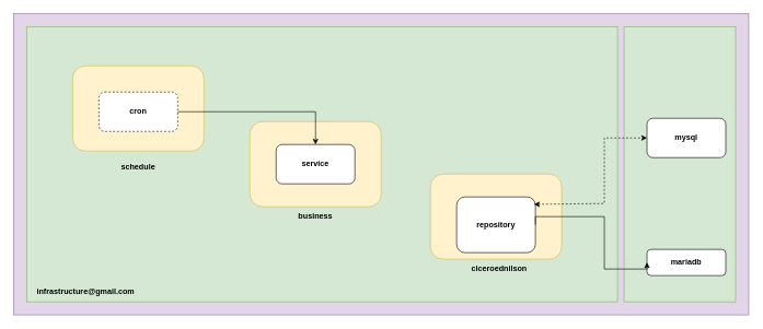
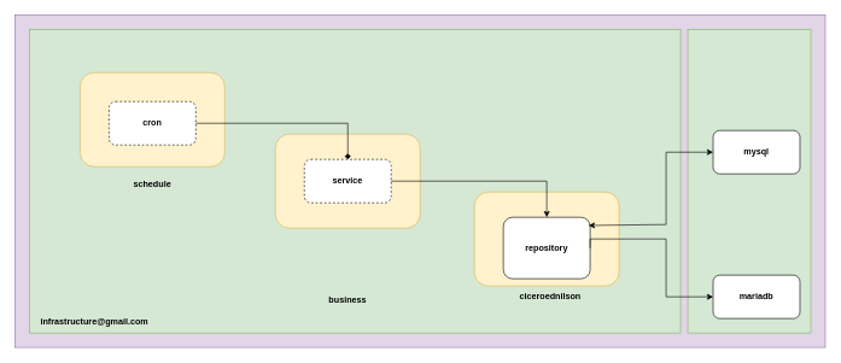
- <mxCell id="10" value="" style="endArrow=classic;html=1;rounded=0;exitX=1;exitY=0.5;exitDx=0;exitDy=0;entryX=0.5;entryY=0;entryDx=0;entryDy=0;" edge="1" parent="1" source="7" target="8"><mxGeometry width="50" height="50" relative="1" as="geometry"><mxPoint x="360" y="170" as="sourcePoint" /><mxPoint x="410" y="120" as="targetPoint" /><Array as="points"><mxPoint x="480" y="170" /></Array></mxGeometry></mxCell>
+ <mxCell id="10" value="" style="endArrow=diamond;html=1;rounded=0;exitX=1;exitY=0.5;exitDx=0;exitDy=0;entryX=0.5;entryY=0;entryDx=0;entryDy=0;" edge="1" parent="1" source="7" target="8"><mxGeometry width="50" height="50" relative="1" as="geometry"><mxPoint x="360" y="170" as="sourcePoint" /><mxPoint x="410" y="120" as="targetPoint" /><Array as="points"><mxPoint x="480" y="170" /></Array></mxGeometry></mxCell>
- <mxCell id="8" value="service" style="rounded=1;whiteSpace=wrap;html=1;strokeColor=default;align=center;verticalAlign=middle;fontFamily=Helvetica;fontSize=12;fontColor=default;fillColor=default;fontStyle=1" vertex="1" parent="1"><mxGeometry x="420" y="220" width="120" height="60" as="geometry" /></mxCell>
+ <mxCell id="8" value="service" style="rounded=1;whiteSpace=wrap;html=1;strokeColor=default;align=center;verticalAlign=middle;fontFamily=Helvetica;fontSize=12;fontColor=default;fillColor=default;fontStyle=1;dashed=1;" vertex="1" parent="1"><mxGeometry x="420" y="220" width="120" height="60" as="geometry" /></mxCell>
- <mxCell id="18" value="" style="endArrow=classic;startArrow=classic;html=1;rounded=0;exitX=0.983;exitY=0.133;exitDx=0;exitDy=0;exitPerimeter=0;entryX=0;entryY=0.5;entryDx=0;entryDy=0;dashed=1;" edge="1" parent="1" source="9" target="16"><mxGeometry width="50" height="50" relative="1" as="geometry"><mxPoint x="855" y="345" as="sourcePoint" /><mxPoint x="985" y="103.95" as="targetPoint" /><Array as="points"><mxPoint x="920" y="310" /><mxPoint x="920" y="210" /></Array></mxGeometry></mxCell>
+ <mxCell id="18" value="" style="endArrow=classic;startArrow=classic;html=1;rounded=0;exitX=0.983;exitY=0.133;exitDx=0;exitDy=0;exitPerimeter=0;entryX=0;entryY=0.5;entryDx=0;entryDy=0;" edge="1" parent="1" source="9" target="16"><mxGeometry width="50" height="50" relative="1" as="geometry"><mxPoint x="855" y="345" as="sourcePoint" /><mxPoint x="985" y="103.95" as="targetPoint" /><Array as="points"><mxPoint x="920" y="310" /><mxPoint x="920" y="210" /></Array></mxGeometry></mxCell>
+ <mxCell id="11" value="" style="endArrow=classic;html=1;rounded=0;entryX=0.5;entryY=0;entryDx=0;entryDy=0;exitX=1;exitY=0.5;exitDx=0;exitDy=0;" edge="1" parent="1" source="8" target="9"><mxGeometry width="50" height="50" relative="1" as="geometry"><mxPoint x="460" y="370" as="sourcePoint" /><mxPoint x="510" y="320" as="targetPoint" /><Array as="points"><mxPoint x="755" y="250" /></Array></mxGeometry></mxCell>
- <mxCell id="13" value="business" style="text;html=1;align=center;verticalAlign=middle;whiteSpace=wrap;rounded=0;fontStyle=1;fontFamily=Helvetica;fontSize=12;fontColor=default;" vertex="1" parent="1"><mxGeometry x="450" y="315" width="60" height="30" as="geometry" /></mxCell>
+ <mxCell id="13" value="business" style="text;html=1;align=center;verticalAlign=middle;whiteSpace=wrap;rounded=0;fontStyle=1;fontFamily=Helvetica;fontSize=12;fontColor=default;" vertex="1" parent="1"><mxGeometry x="450" y="400" width="60" height="30" as="geometry" /></mxCell>
- <mxCell id="17" value="mariadb" style="rounded=1;whiteSpace=wrap;html=1;strokeColor=default;align=center;verticalAlign=middle;fontFamily=Helvetica;fontSize=12;fontColor=default;fillColor=default;fontStyle=1" vertex="1" parent="1"><mxGeometry x="985" y="380" width="120" height="40" as="geometry" /></mxCell>
+ <mxCell id="17" value="mariadb" style="rounded=1;whiteSpace=wrap;html=1;strokeColor=default;align=center;verticalAlign=middle;fontFamily=Helvetica;fontSize=12;fontColor=default;fillColor=default;fontStyle=1" vertex="1" parent="1"><mxGeometry x="985" y="380" width="120" height="60" as="geometry" /></mxCell>
